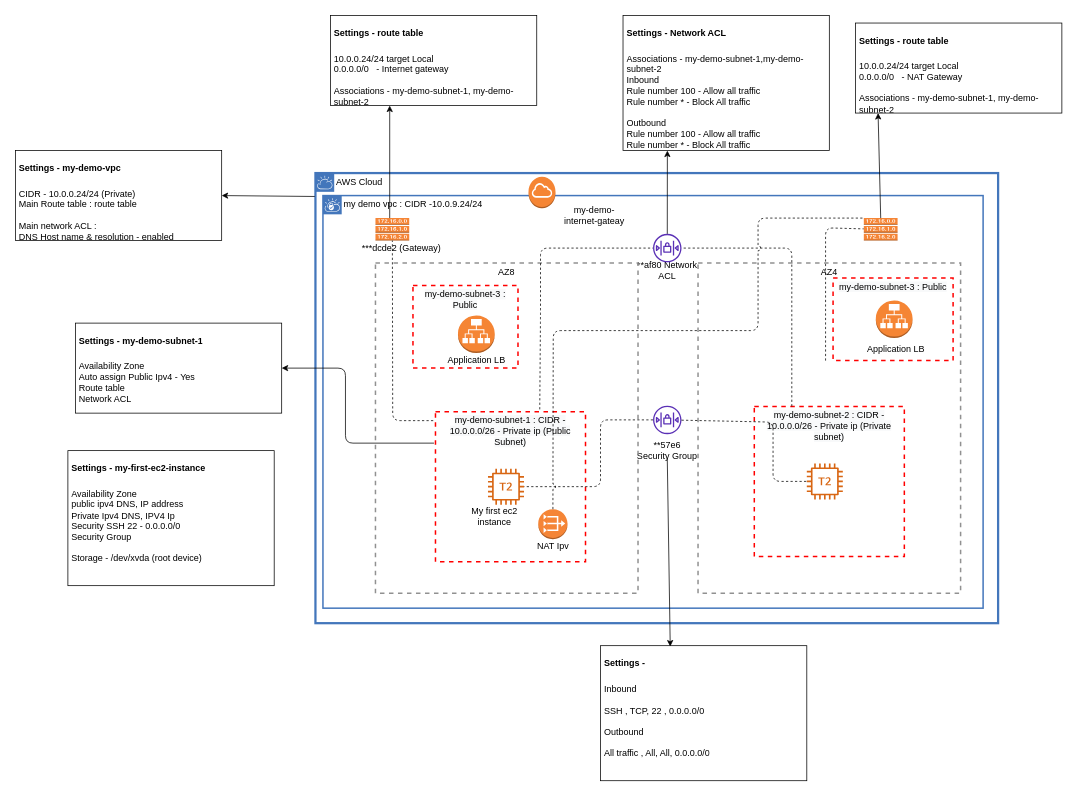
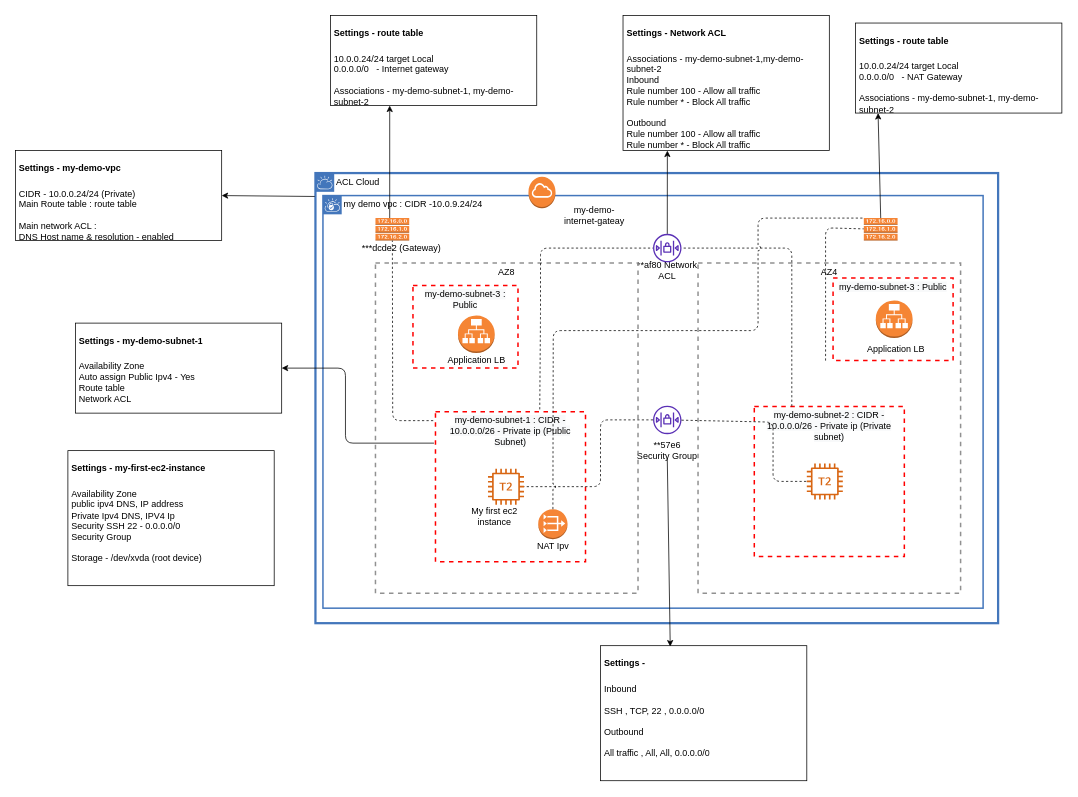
- <mxCell id="2" value="AWS Cloud&amp;nbsp;" style="shape=mxgraph.ibm.box;prType=cloud;fontStyle=0;verticalAlign=top;align=left;spacingLeft=32;spacingTop=4;fillColor=none;rounded=0;whiteSpace=wrap;html=1;strokeColor=#4376BB;strokeWidth=3;dashed=0;container=1;spacing=-4;collapsible=0;expand=0;recursiveResize=0;" parent="1" vertex="1"><mxGeometry x="420" y="230" width="910" height="600" as="geometry" /></mxCell>
+ <mxCell id="2" value="ACL Cloud&amp;nbsp;" style="shape=mxgraph.ibm.box;prType=cloud;fontStyle=0;verticalAlign=top;align=left;spacingLeft=32;spacingTop=4;fillColor=none;rounded=0;whiteSpace=wrap;html=1;strokeColor=#4376BB;strokeWidth=3;dashed=0;container=1;spacing=-4;collapsible=0;expand=0;recursiveResize=0;" parent="1" vertex="1"><mxGeometry x="420" y="230" width="910" height="600" as="geometry" /></mxCell>
